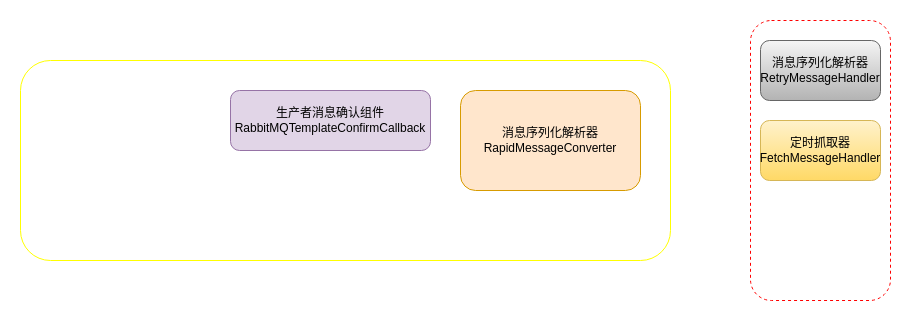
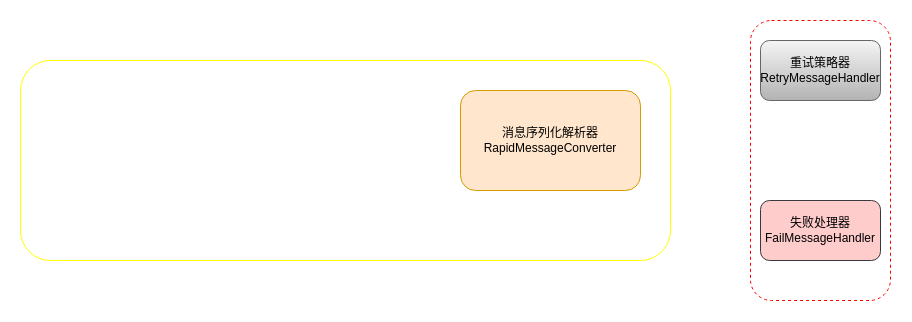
- <mxCell id="6" value="消息序列化解析器&lt;br&gt;RetryMessageHandler" style="rounded=1;whiteSpace=wrap;html=1;gradientColor=#b3b3b3;fillColor=#f5f5f5;strokeColor=#666666;" parent="1" vertex="1"><mxGeometry x="760" y="40" width="120" height="60" as="geometry" /></mxCell>
+ <mxCell id="6" value="重试策略器&lt;br&gt;RetryMessageHandler" style="rounded=1;whiteSpace=wrap;html=1;gradientColor=#b3b3b3;fillColor=#f5f5f5;strokeColor=#666666;" parent="1" vertex="1"><mxGeometry x="760" y="40" width="120" height="60" as="geometry" /></mxCell>
- <mxCell id="3" value="生产者消息确认组件&lt;br&gt;RabbitMQTemplateConfirmCallback" style="rounded=1;whiteSpace=wrap;html=1;fillColor=#e1d5e7;strokeColor=#9673a6;" parent="1" vertex="1"><mxGeometry x="230" y="90" width="200" height="60" as="geometry" /></mxCell>
- <mxCell id="7" value="定时抓取器&lt;br&gt;FetchMessageHandler" style="whiteSpace=wrap;html=1;rounded=1;gradientColor=#ffd966;fillColor=#fff2cc;strokeColor=#d6b656;" parent="1" vertex="1"><mxGeometry x="760" y="120" width="120" height="60" as="geometry" /></mxCell>
+ <mxCell id="8" value="失败处理器&lt;br&gt;FailMessageHandler" style="whiteSpace=wrap;html=1;rounded=1;fillColor=#ffcccc;strokeColor=#36393d;" parent="1" vertex="1"><mxGeometry x="760" y="200" width="120" height="60" as="geometry" /></mxCell>
